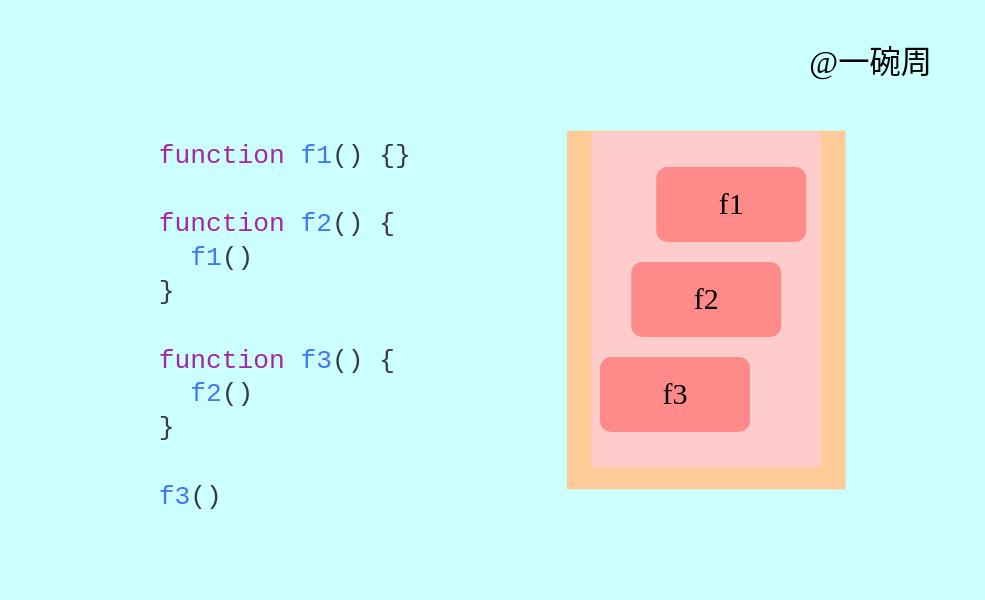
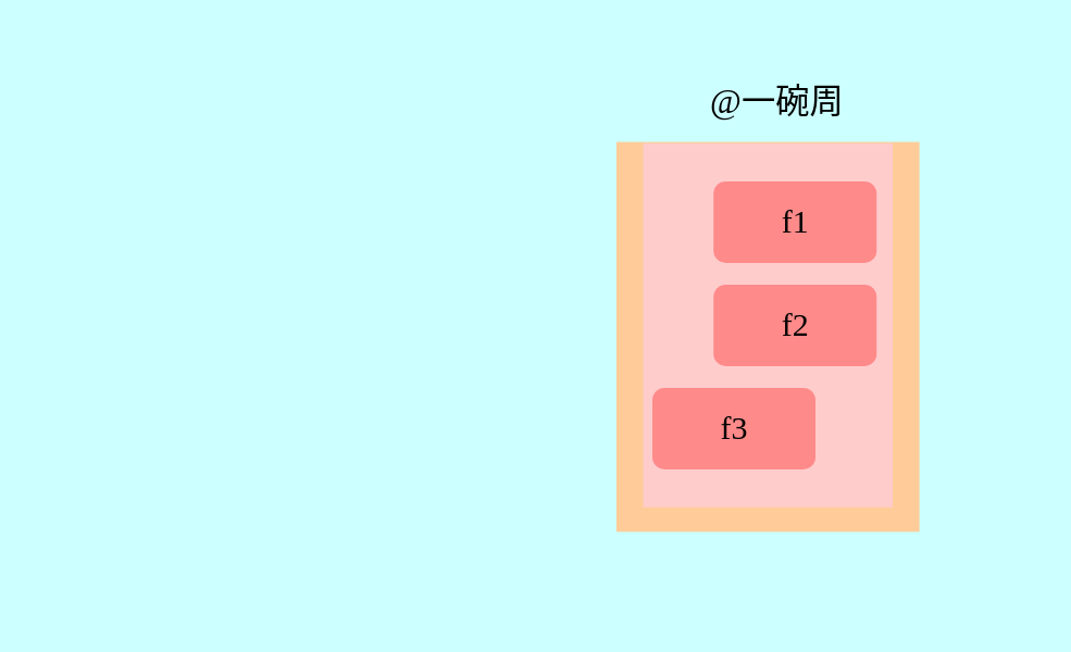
- <mxCell id="9" value="@一碗周" style="text;html=1;strokeColor=none;fillColor=none;align=center;verticalAlign=middle;whiteSpace=wrap;rounded=0;shadow=1;sketch=1;fontFamily=Comic Sans MS;fontSize=25;" vertex="1" parent="1"><mxGeometry x="638" y="33.5" width="117" height="30" as="geometry" /></mxCell>
+ <mxCell id="9" value="@一碗周" style="text;html=1;strokeColor=none;fillColor=none;align=center;verticalAlign=middle;whiteSpace=wrap;rounded=0;shadow=1;sketch=1;fontFamily=Comic Sans MS;fontSize=25;" vertex="1" parent="1"><mxGeometry x="513" y="58.5" width="117" height="30" as="geometry" /></mxCell>
- <mxCell id="6" value="&lt;font style=&quot;font-size: 24px&quot; face=&quot;Comic Sans MS&quot;&gt;f2&lt;/font&gt;" style="rounded=1;whiteSpace=wrap;html=1;fillColor=#FF8A8A;strokeColor=none;" vertex="1" parent="1"><mxGeometry x="504.5" y="209" width="120" height="60" as="geometry" /></mxCell>
+ <mxCell id="6" value="&lt;font style=&quot;font-size: 24px&quot; face=&quot;Comic Sans MS&quot;&gt;f2&lt;/font&gt;" style="rounded=1;whiteSpace=wrap;html=1;fillColor=#FF8A8A;strokeColor=none;" vertex="1" parent="1"><mxGeometry x="524.5" y="209" width="120" height="60" as="geometry" /></mxCell>
- <mxCell id="2" value="&lt;div style=&quot;color: rgb(56 , 58 , 66) ; font-family: &amp;#34;fira code&amp;#34; , &amp;#34;consolas&amp;#34; , &amp;#34;courier new&amp;#34; , monospace ; font-weight: normal ; font-size: 21px ; line-height: 1.3&quot;&gt;&lt;div&gt;&lt;span style=&quot;color: rgb(166 , 38 , 164)&quot;&gt;function&lt;/span&gt;&lt;span style=&quot;color: rgb(56 , 58 , 66)&quot;&gt; &lt;/span&gt;&lt;span style=&quot;color: rgb(64 , 120 , 242)&quot;&gt;f1&lt;/span&gt;&lt;span style=&quot;color: rgb(56 , 58 , 66)&quot;&gt;() {}&lt;/span&gt;&lt;/div&gt;&lt;br&gt;&lt;div&gt;&lt;span style=&quot;color: #a626a4&quot;&gt;function&lt;/span&gt;&lt;span style=&quot;color: #383a42&quot;&gt; &lt;/span&gt;&lt;span style=&quot;color: #4078f2&quot;&gt;f2&lt;/span&gt;&lt;span style=&quot;color: #383a42&quot;&gt;() {&lt;/span&gt;&lt;/div&gt;&lt;div&gt;&lt;span style=&quot;color: #383a42&quot;&gt;&amp;nbsp; &lt;/span&gt;&lt;span style=&quot;color: #4078f2&quot;&gt;f1&lt;/span&gt;&lt;span style=&quot;color: #383a42&quot;&gt;()&lt;/span&gt;&lt;/div&gt;&lt;div&gt;&lt;span style=&quot;color: #383a42&quot;&gt;}&lt;/span&gt;&lt;/div&gt;&lt;br&gt;&lt;div&gt;&lt;span style=&quot;color: #a626a4&quot;&gt;function&lt;/span&gt;&lt;span style=&quot;color: #383a42&quot;&gt; &lt;/span&gt;&lt;span style=&quot;color: #4078f2&quot;&gt;f3&lt;/span&gt;&lt;span style=&quot;color: #383a42&quot;&gt;() {&lt;/span&gt;&lt;/div&gt;&lt;div&gt;&lt;span style=&quot;color: #383a42&quot;&gt;&amp;nbsp; &lt;/span&gt;&lt;span style=&quot;color: #4078f2&quot;&gt;f2&lt;/span&gt;&lt;span style=&quot;color: #383a42&quot;&gt;()&lt;/span&gt;&lt;/div&gt;&lt;div&gt;&lt;span style=&quot;color: #383a42&quot;&gt;}&lt;/span&gt;&lt;/div&gt;&lt;br&gt;&lt;div&gt;&lt;span style=&quot;color: #4078f2&quot;&gt;f3&lt;/span&gt;&lt;span style=&quot;color: #383a42&quot;&gt;()&lt;/span&gt;&lt;/div&gt;&lt;br&gt;&lt;/div&gt;" style="text;whiteSpace=wrap;html=1;" vertex="1" parent="1"><mxGeometry x="125" y="104" width="220" height="352" as="geometry" /></mxCell>
